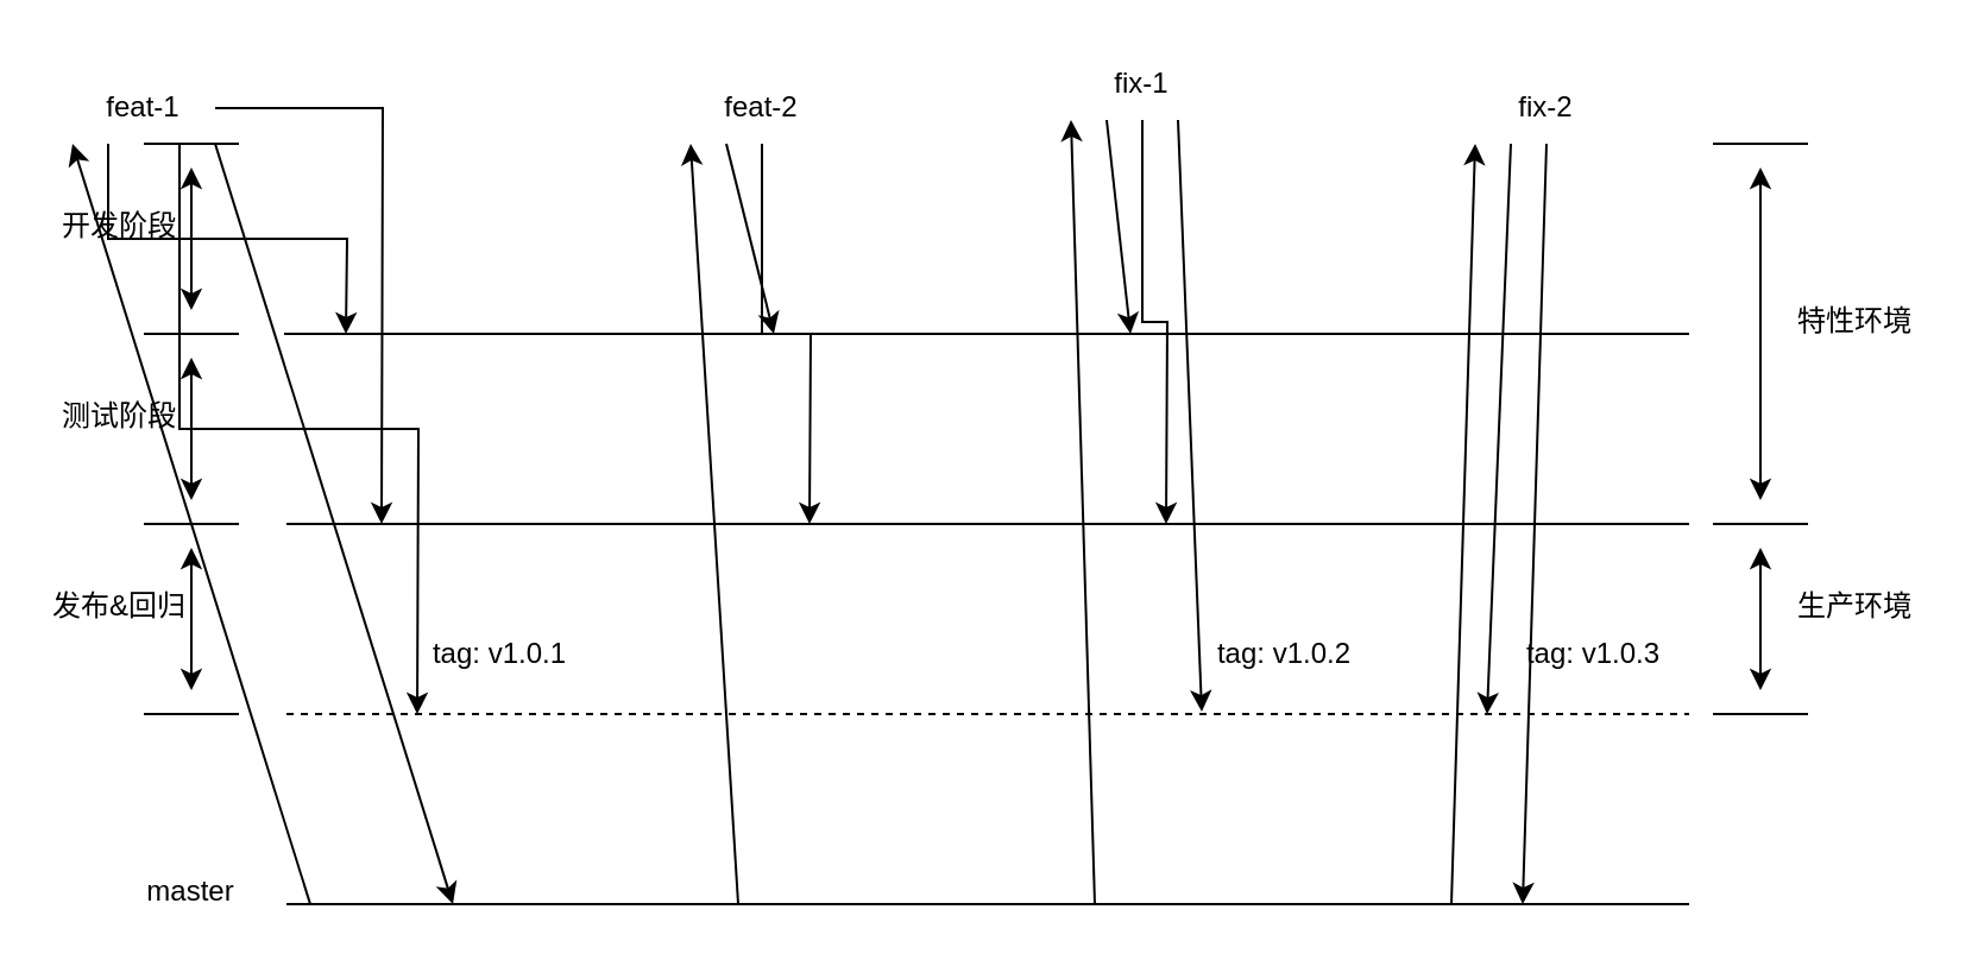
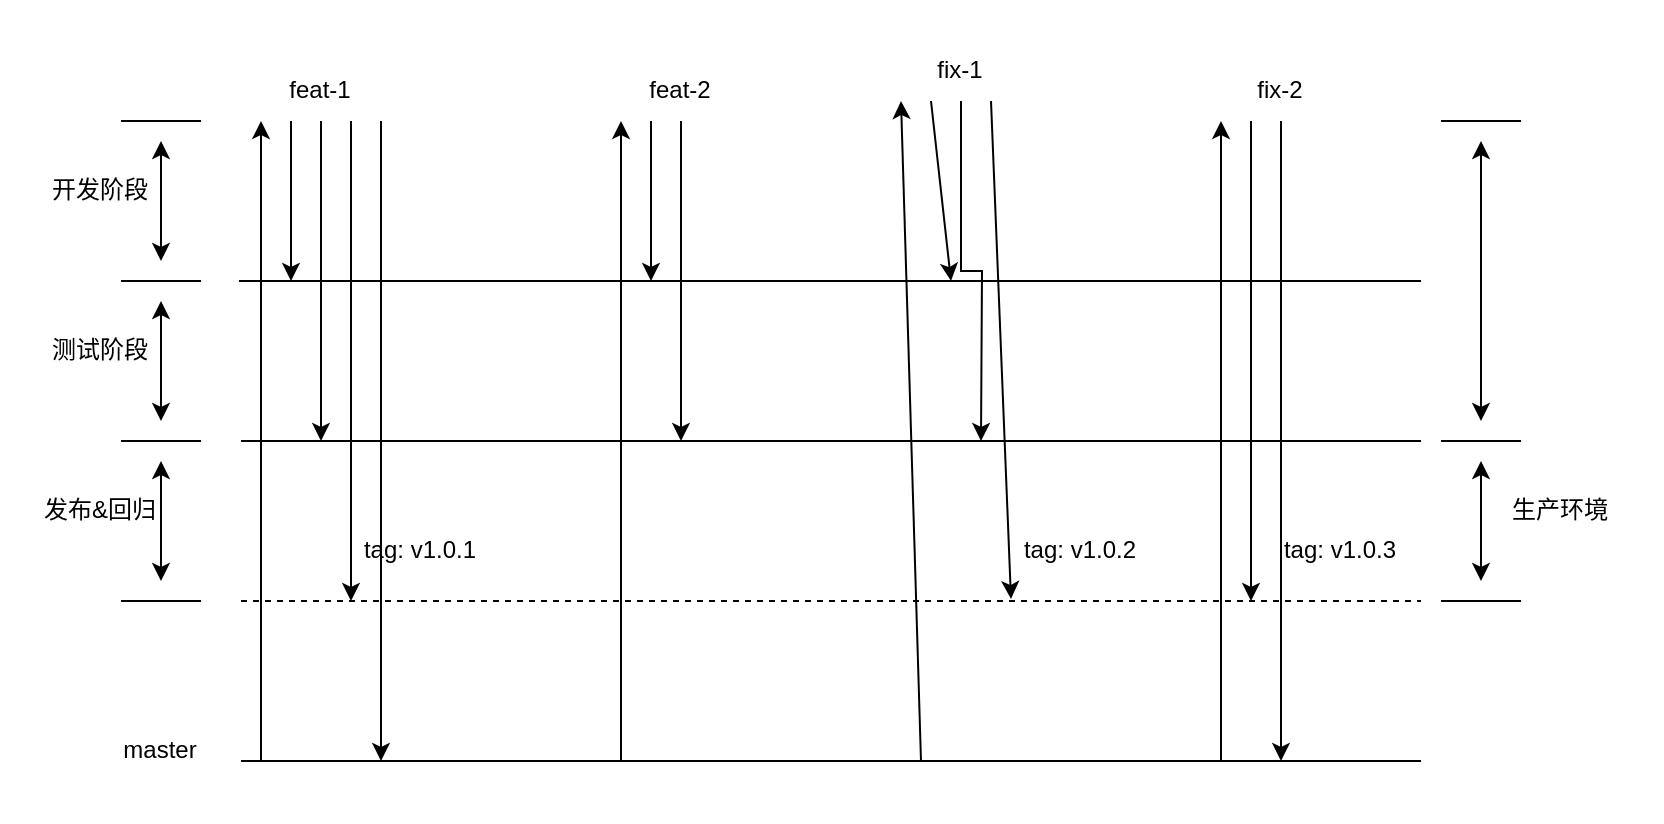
- <mxCell id="10" value="feat-1" style="text;html=1;strokeColor=none;fillColor=none;align=center;verticalAlign=middle;whiteSpace=wrap;rounded=0;" vertex="1" parent="1"><mxGeometry x="30" y="30" width="60" height="30" as="geometry" /></mxCell>
+ <mxCell id="10" value="feat-1" style="text;html=1;strokeColor=none;fillColor=none;align=center;verticalAlign=middle;whiteSpace=wrap;rounded=0;" vertex="1" parent="1"><mxGeometry x="130" y="30" width="60" height="30" as="geometry" /></mxCell>
- <mxCell id="25" value="feat-2" style="text;html=1;strokeColor=none;fillColor=none;align=center;verticalAlign=middle;whiteSpace=wrap;rounded=0;" vertex="1" parent="1"><mxGeometry x="290" y="30" width="60" height="30" as="geometry" /></mxCell>
+ <mxCell id="25" value="feat-2" style="text;html=1;strokeColor=none;fillColor=none;align=center;verticalAlign=middle;whiteSpace=wrap;rounded=0;" vertex="1" parent="1"><mxGeometry x="310" y="30" width="60" height="30" as="geometry" /></mxCell>
- <mxCell id="36" value="fix-2" style="text;html=1;strokeColor=none;fillColor=none;align=center;verticalAlign=middle;whiteSpace=wrap;rounded=0;" vertex="1" parent="1"><mxGeometry x="620" y="30" width="60" height="30" as="geometry" /></mxCell>
+ <mxCell id="36" value="fix-2" style="text;html=1;strokeColor=none;fillColor=none;align=center;verticalAlign=middle;whiteSpace=wrap;rounded=0;" vertex="1" parent="1"><mxGeometry x="610" y="30" width="60" height="30" as="geometry" /></mxCell>
- <mxCell id="44" value="特性环境" style="text;html=1;strokeColor=none;fillColor=none;align=center;verticalAlign=middle;whiteSpace=wrap;rounded=0;" vertex="1" parent="1"><mxGeometry x="750" y="120" width="60" height="30" as="geometry" /></mxCell>
